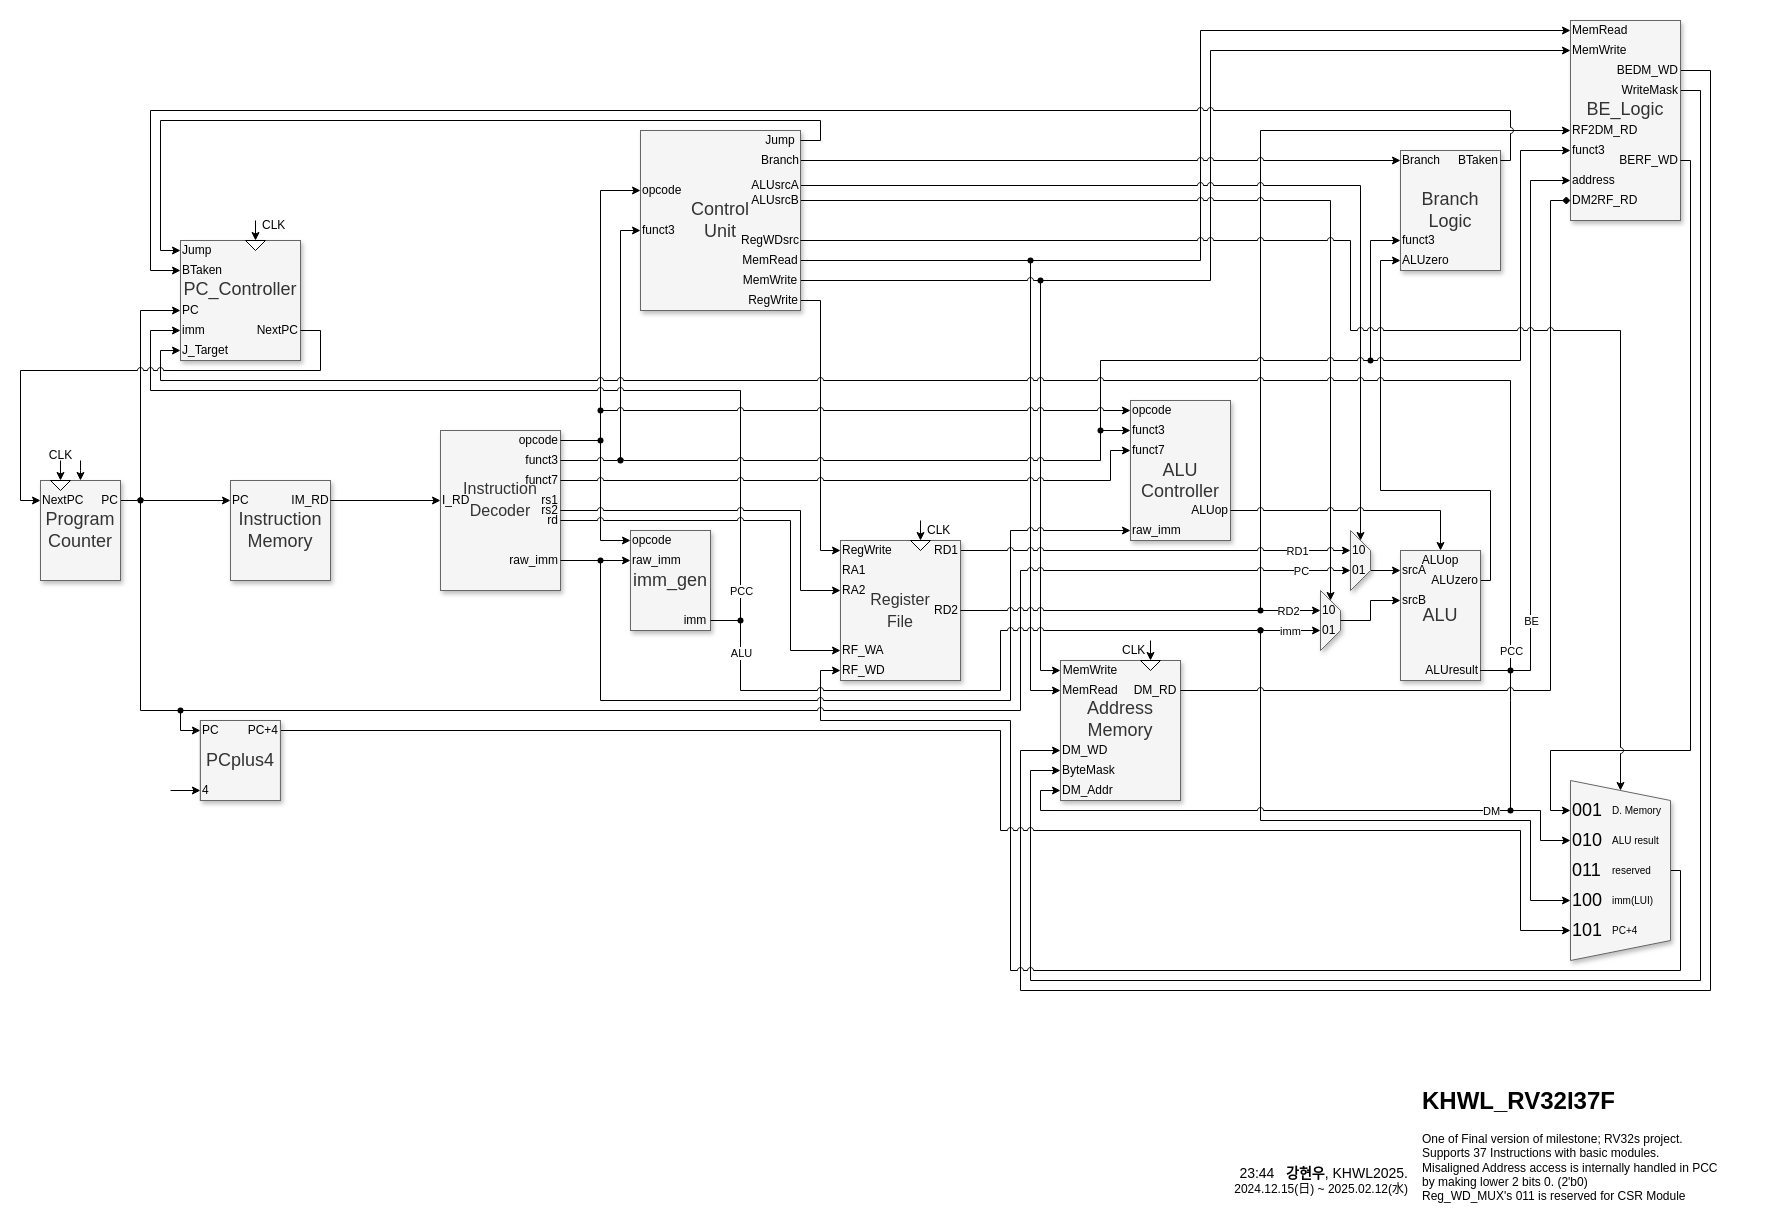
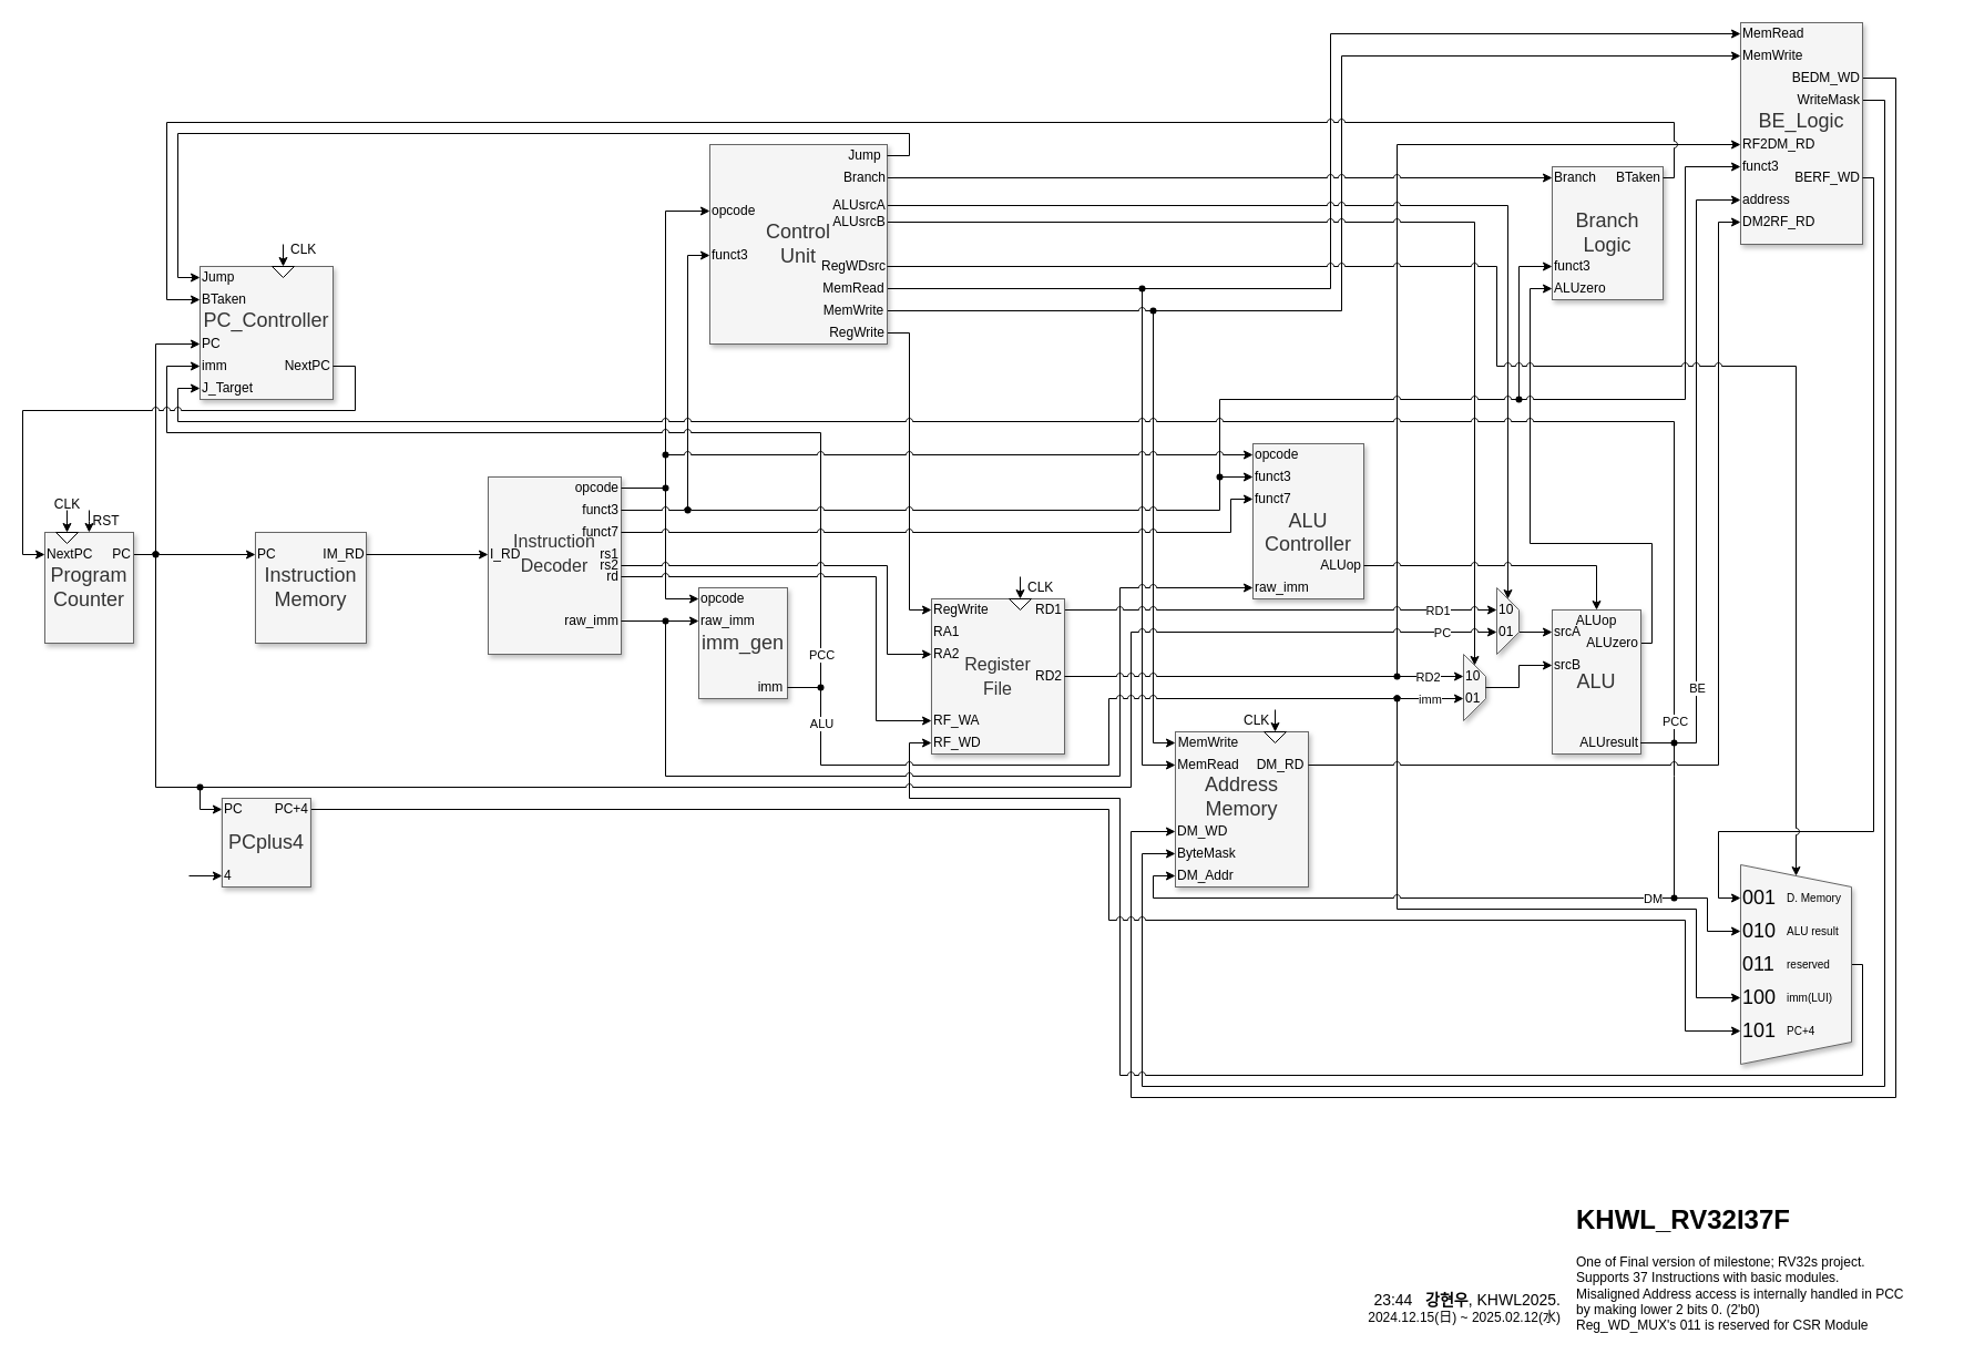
- <mxCell id="209" style="edgeStyle=orthogonalEdgeStyle;rounded=0;orthogonalLoop=1;jettySize=auto;html=1;entryX=0;entryY=0.5;entryDx=0;entryDy=0;jumpStyle=arc;exitX=1;exitY=0.5;exitDx=0;exitDy=0;endArrow=diamond;" edge="1" parent="1" source="81" target="69"><mxGeometry relative="1" as="geometry"><Array as="points"><mxPoint x="1550" y="690" /><mxPoint x="1550" y="200" /></Array></mxGeometry></mxCell>
+ <mxCell id="209" style="edgeStyle=orthogonalEdgeStyle;rounded=0;orthogonalLoop=1;jettySize=auto;html=1;entryX=0;entryY=0.5;entryDx=0;entryDy=0;jumpStyle=arc;exitX=1;exitY=0.5;exitDx=0;exitDy=0;" edge="1" parent="1" source="81" target="69"><mxGeometry relative="1" as="geometry"><Array as="points"><mxPoint x="1550" y="690" /><mxPoint x="1550" y="200" /></Array></mxGeometry></mxCell>
+ <mxCell id="186" value="RST" style="text;html=1;align=center;verticalAlign=middle;resizable=1;points=[];autosize=1;strokeColor=none;fillColor=none;movable=1;rotatable=1;deletable=1;editable=1;locked=0;connectable=1;" parent="181" vertex="1"><mxGeometry x="40" y="10" width="30" height="20" as="geometry" /></mxCell>
